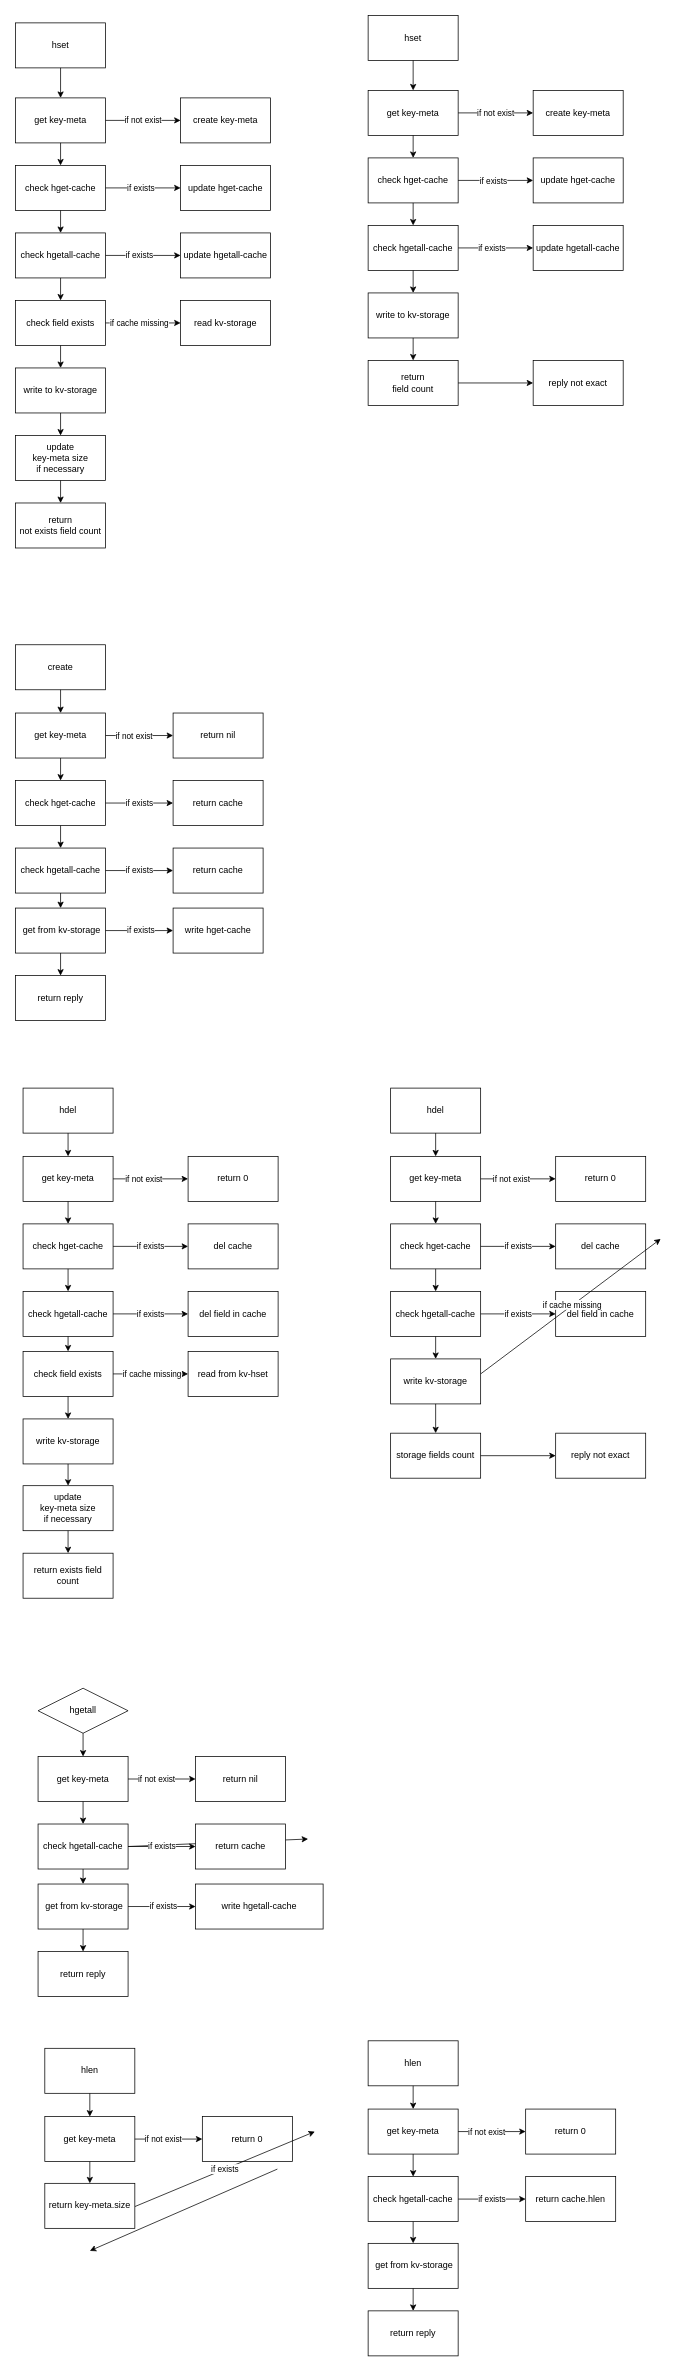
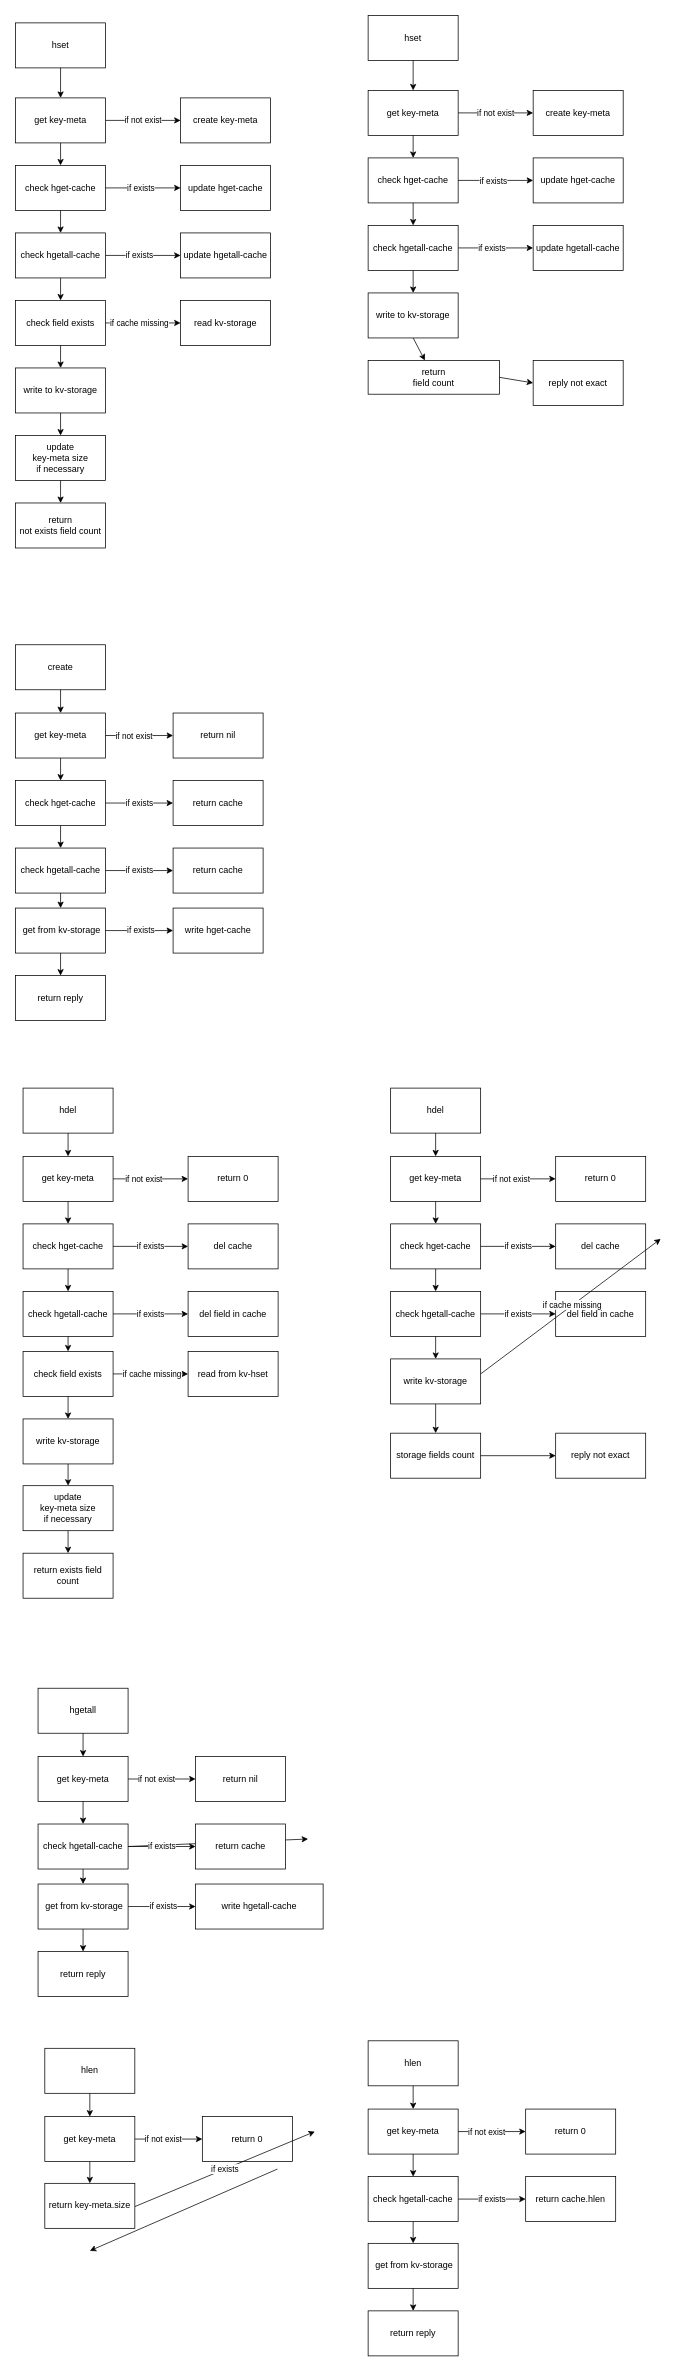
- <mxCell id="43" value="return &lt;br&gt;field count" style="rounded=0;whiteSpace=wrap;html=1;" vertex="1" parent="1"><mxGeometry x="490" y="480" width="120" height="60" as="geometry" /></mxCell>
+ <mxCell id="43" value="return &lt;br&gt;field count" style="rounded=0;whiteSpace=wrap;html=1;" vertex="1" parent="1"><mxGeometry x="490" y="480" width="175" height="45" as="geometry" /></mxCell>
- <mxCell id="117" value="hgetall" style="rhombus;whiteSpace=wrap;html=1;" vertex="1" parent="1"><mxGeometry x="50" y="2250" width="120" height="60" as="geometry" /></mxCell>
+ <mxCell id="117" value="hgetall" style="rounded=0;whiteSpace=wrap;html=1;" vertex="1" parent="1"><mxGeometry x="50" y="2250" width="120" height="60" as="geometry" /></mxCell>
